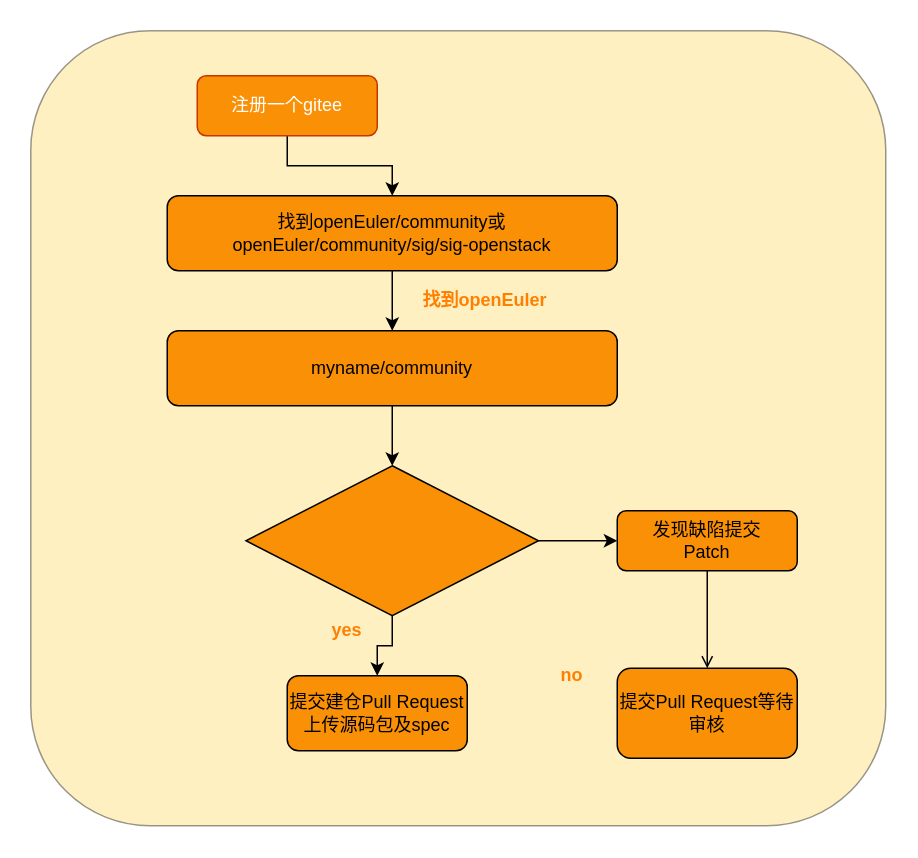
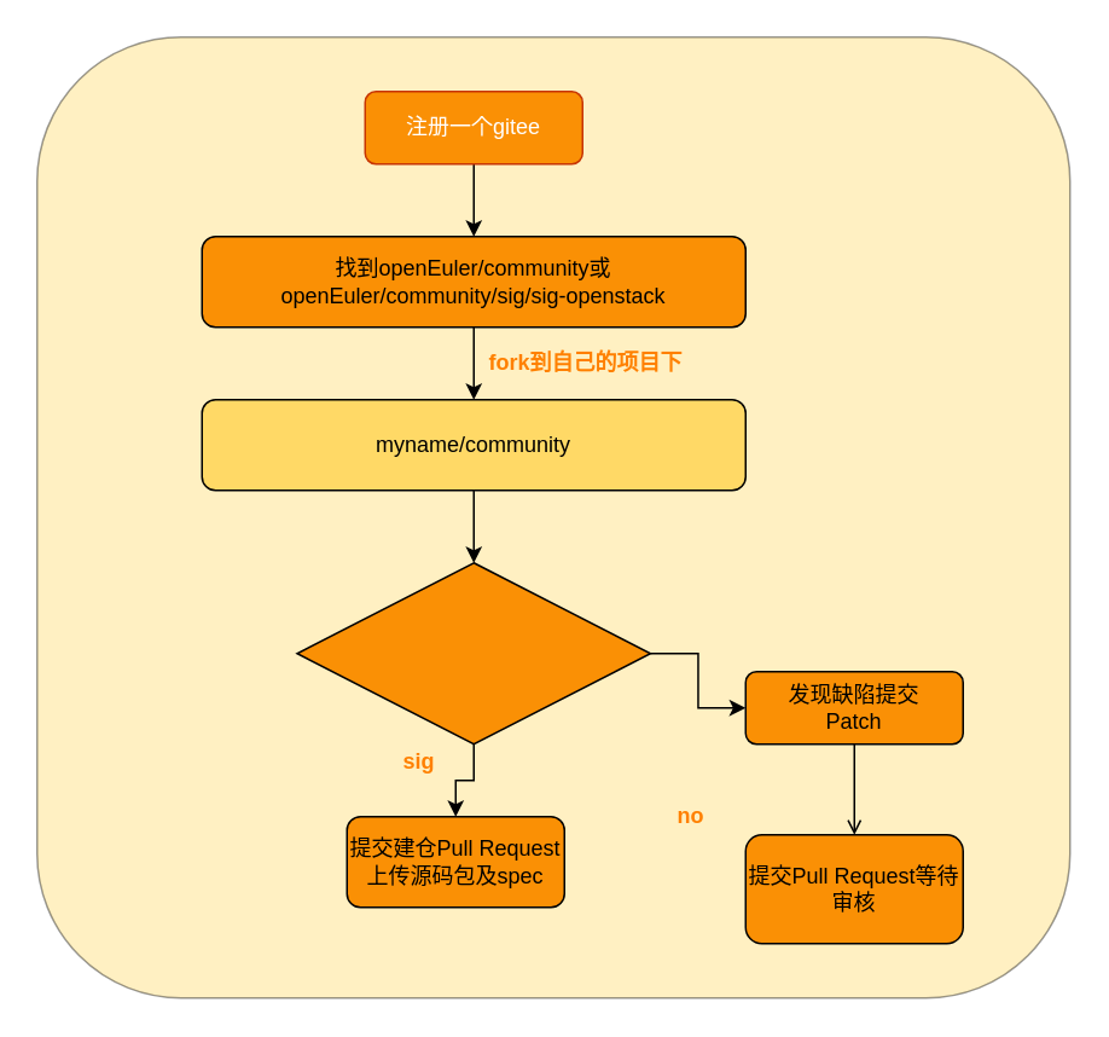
- <mxCell id="4" value="注册一个gitee" style="rounded=1;whiteSpace=wrap;html=1;fontSize=12;glass=0;strokeWidth=1;shadow=0;strokeColor=#C73500;fontColor=#ffffff;fillColor=#FA9005;" parent="1" vertex="1"><mxGeometry x="131" y="50" width="120" height="40" as="geometry" /></mxCell>
+ <mxCell id="4" value="注册一个gitee" style="rounded=1;whiteSpace=wrap;html=1;fontSize=12;glass=0;strokeWidth=1;shadow=0;strokeColor=#C73500;fontColor=#ffffff;fillColor=#FA9005;" parent="1" vertex="1"><mxGeometry x="201" y="50" width="120" height="40" as="geometry" /></mxCell>
- <mxCell id="9" value="&lt;b&gt;&lt;font color=&quot;#ff8000&quot;&gt;找到openEuler&lt;/font&gt;&lt;/b&gt;" style="text;html=1;strokeColor=none;fillColor=none;align=center;verticalAlign=middle;whiteSpace=wrap;rounded=0;" parent="1" vertex="1"><mxGeometry x="265" y="190" width="116" height="20" as="geometry" /></mxCell>
+ <mxCell id="9" value="&lt;b&gt;&lt;font color=&quot;#ff8000&quot;&gt;fork到自己的项目下&lt;/font&gt;&lt;/b&gt;" style="text;html=1;strokeColor=none;fillColor=none;align=center;verticalAlign=middle;whiteSpace=wrap;rounded=0;" parent="1" vertex="1"><mxGeometry x="265" y="190" width="116" height="20" as="geometry" /></mxCell>
- <mxCell id="8" value="myname/community" style="rounded=1;whiteSpace=wrap;html=1;fillColor=#FA9005;" parent="1" vertex="1"><mxGeometry x="111" y="220" width="300" height="50" as="geometry" /></mxCell>
+ <mxCell id="8" value="myname/community" style="rounded=1;whiteSpace=wrap;html=1;fillColor=#ffd966;" parent="1" vertex="1"><mxGeometry x="111" y="220" width="300" height="50" as="geometry" /></mxCell>
- <mxCell id="16" value="发现缺陷提交&lt;br&gt;Patch" style="rounded=1;whiteSpace=wrap;html=1;fillColor=#FA9005;" parent="1" vertex="1"><mxGeometry x="411" y="340" width="120" height="40" as="geometry" /></mxCell>
+ <mxCell id="16" value="发现缺陷提交&lt;br&gt;Patch" style="rounded=1;whiteSpace=wrap;html=1;fillColor=#FA9005;" parent="1" vertex="1"><mxGeometry x="411" y="370" width="120" height="40" as="geometry" /></mxCell>
- <mxCell id="14" value="&lt;b&gt;&lt;font color=&quot;#ff8000&quot;&gt;yes&lt;/font&gt;&lt;/b&gt;" style="text;html=1;strokeColor=none;fillColor=none;align=center;verticalAlign=middle;whiteSpace=wrap;rounded=0;" parent="1" vertex="1"><mxGeometry x="211" y="410" width="40" height="20" as="geometry" /></mxCell>
+ <mxCell id="14" value="&lt;b&gt;&lt;font color=&quot;#ff8000&quot;&gt;sig&lt;/font&gt;&lt;/b&gt;" style="text;html=1;strokeColor=none;fillColor=none;align=center;verticalAlign=middle;whiteSpace=wrap;rounded=0;" parent="1" vertex="1"><mxGeometry x="211" y="410" width="40" height="20" as="geometry" /></mxCell>
- <mxCell id="18" value="提交Pull Request等待审核" style="rounded=1;whiteSpace=wrap;html=1;fillColor=#FA9005;" parent="1" vertex="1"><mxGeometry x="411" y="445" width="120" height="60" as="geometry" /></mxCell>
+ <mxCell id="18" value="提交Pull Request等待审核" style="rounded=1;whiteSpace=wrap;html=1;fillColor=#FA9005;" parent="1" vertex="1"><mxGeometry x="411" y="460" width="120" height="60" as="geometry" /></mxCell>
